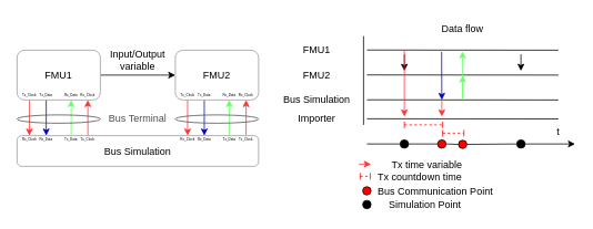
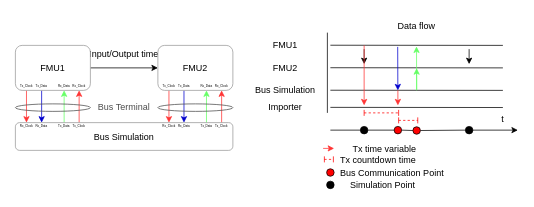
- <mxCell id="3" value="Input/Output variable" style="text;html=1;strokeColor=none;fillColor=none;align=center;verticalAlign=middle;whiteSpace=wrap;rounded=0;" parent="1" vertex="1"><mxGeometry x="113" y="57" width="104" height="30" as="geometry" /></mxCell>
+ <mxCell id="3" value="Input/Output time" style="text;html=1;strokeColor=none;fillColor=none;align=center;verticalAlign=middle;whiteSpace=wrap;rounded=0;" parent="1" vertex="1"><mxGeometry x="113" y="57" width="104" height="30" as="geometry" /></mxCell>
